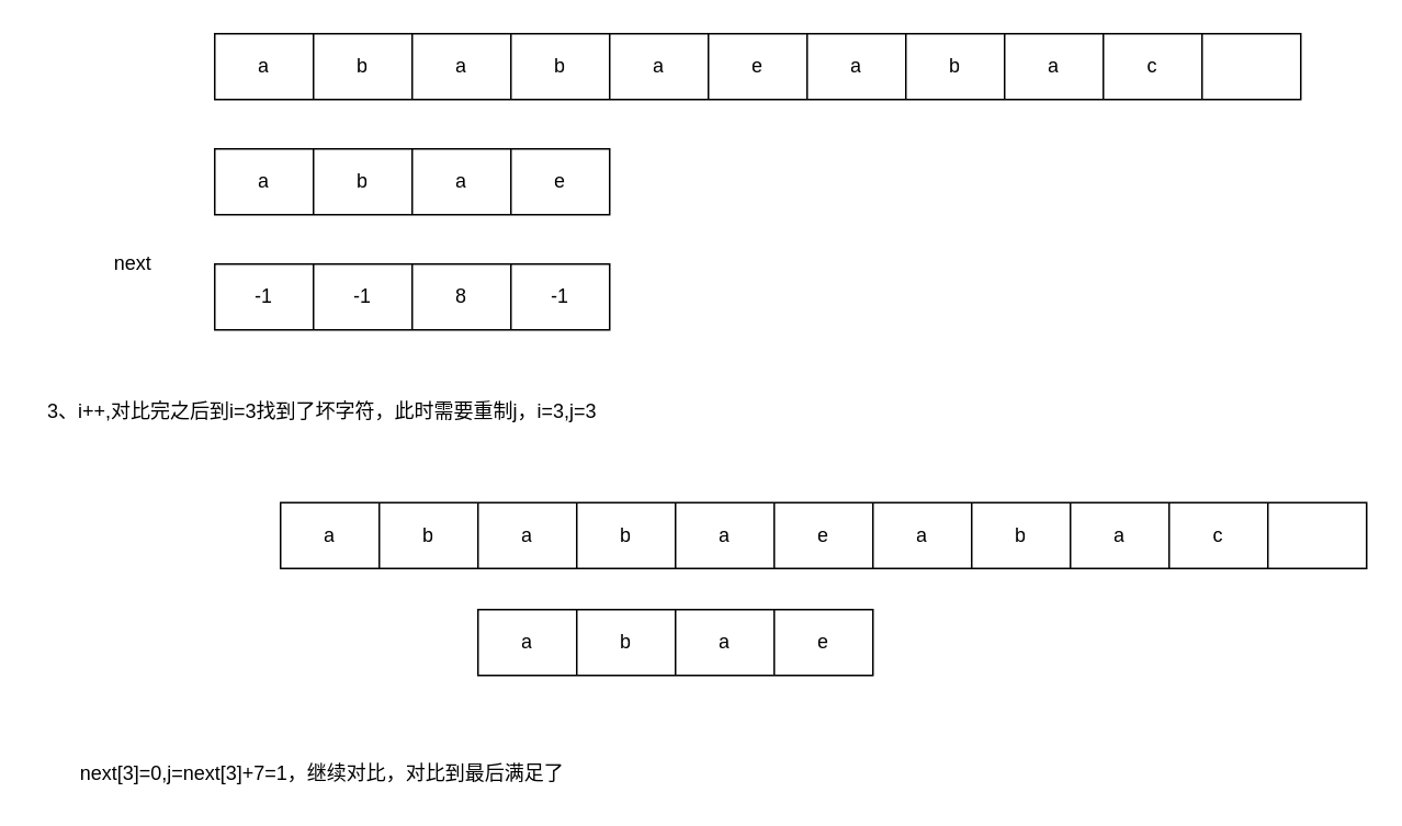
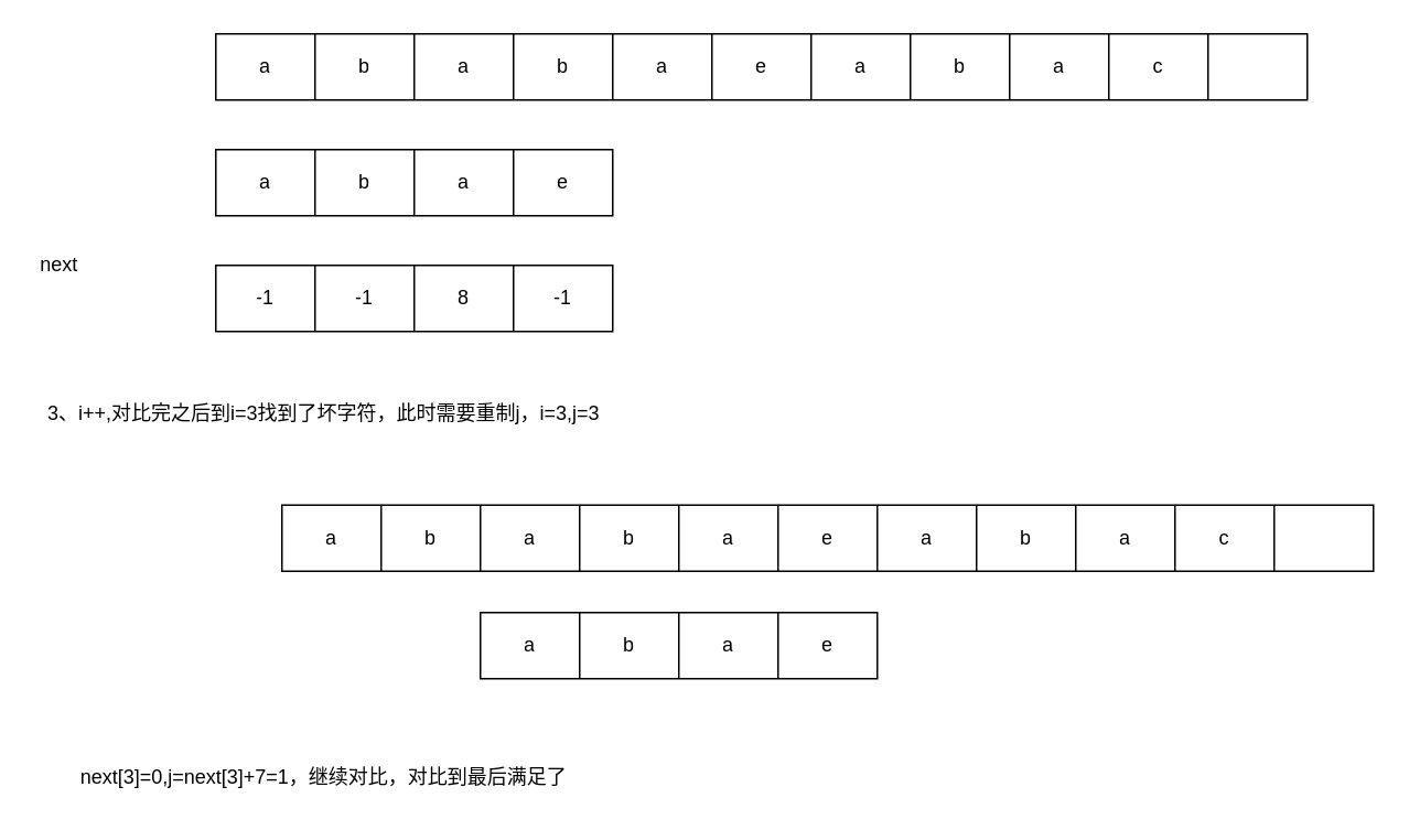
- <mxCell id="28" value="next" style="text;html=1;align=center;verticalAlign=middle;resizable=0;points=[];autosize=1;" vertex="1" parent="1"><mxGeometry x="60" y="150" width="40" height="20" as="geometry" /></mxCell>
+ <mxCell id="28" value="next" style="text;html=1;align=center;verticalAlign=middle;resizable=0;points=[];autosize=1;" vertex="1" parent="1"><mxGeometry x="15" y="150" width="40" height="20" as="geometry" /></mxCell>
